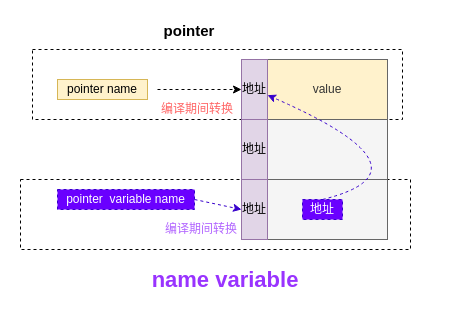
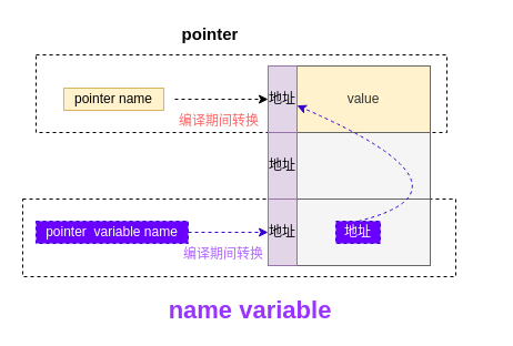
- <mxCell id="14" value="pointer&amp;nbsp; variable name" style="text;html=1;strokeColor=#3700CC;fillColor=#6a00ff;align=center;verticalAlign=middle;whiteSpace=wrap;rounded=0;dashed=1;fontColor=#ffffff;" vertex="1" parent="1"><mxGeometry x="57" y="189" width="137" height="20" as="geometry" /></mxCell>
+ <mxCell id="14" value="pointer&amp;nbsp; variable name" style="text;html=1;strokeColor=#3700CC;fillColor=#6a00ff;align=center;verticalAlign=middle;whiteSpace=wrap;rounded=0;dashed=1;fontColor=#ffffff;" vertex="1" parent="1"><mxGeometry x="32" y="199" width="137" height="20" as="geometry" /></mxCell>
